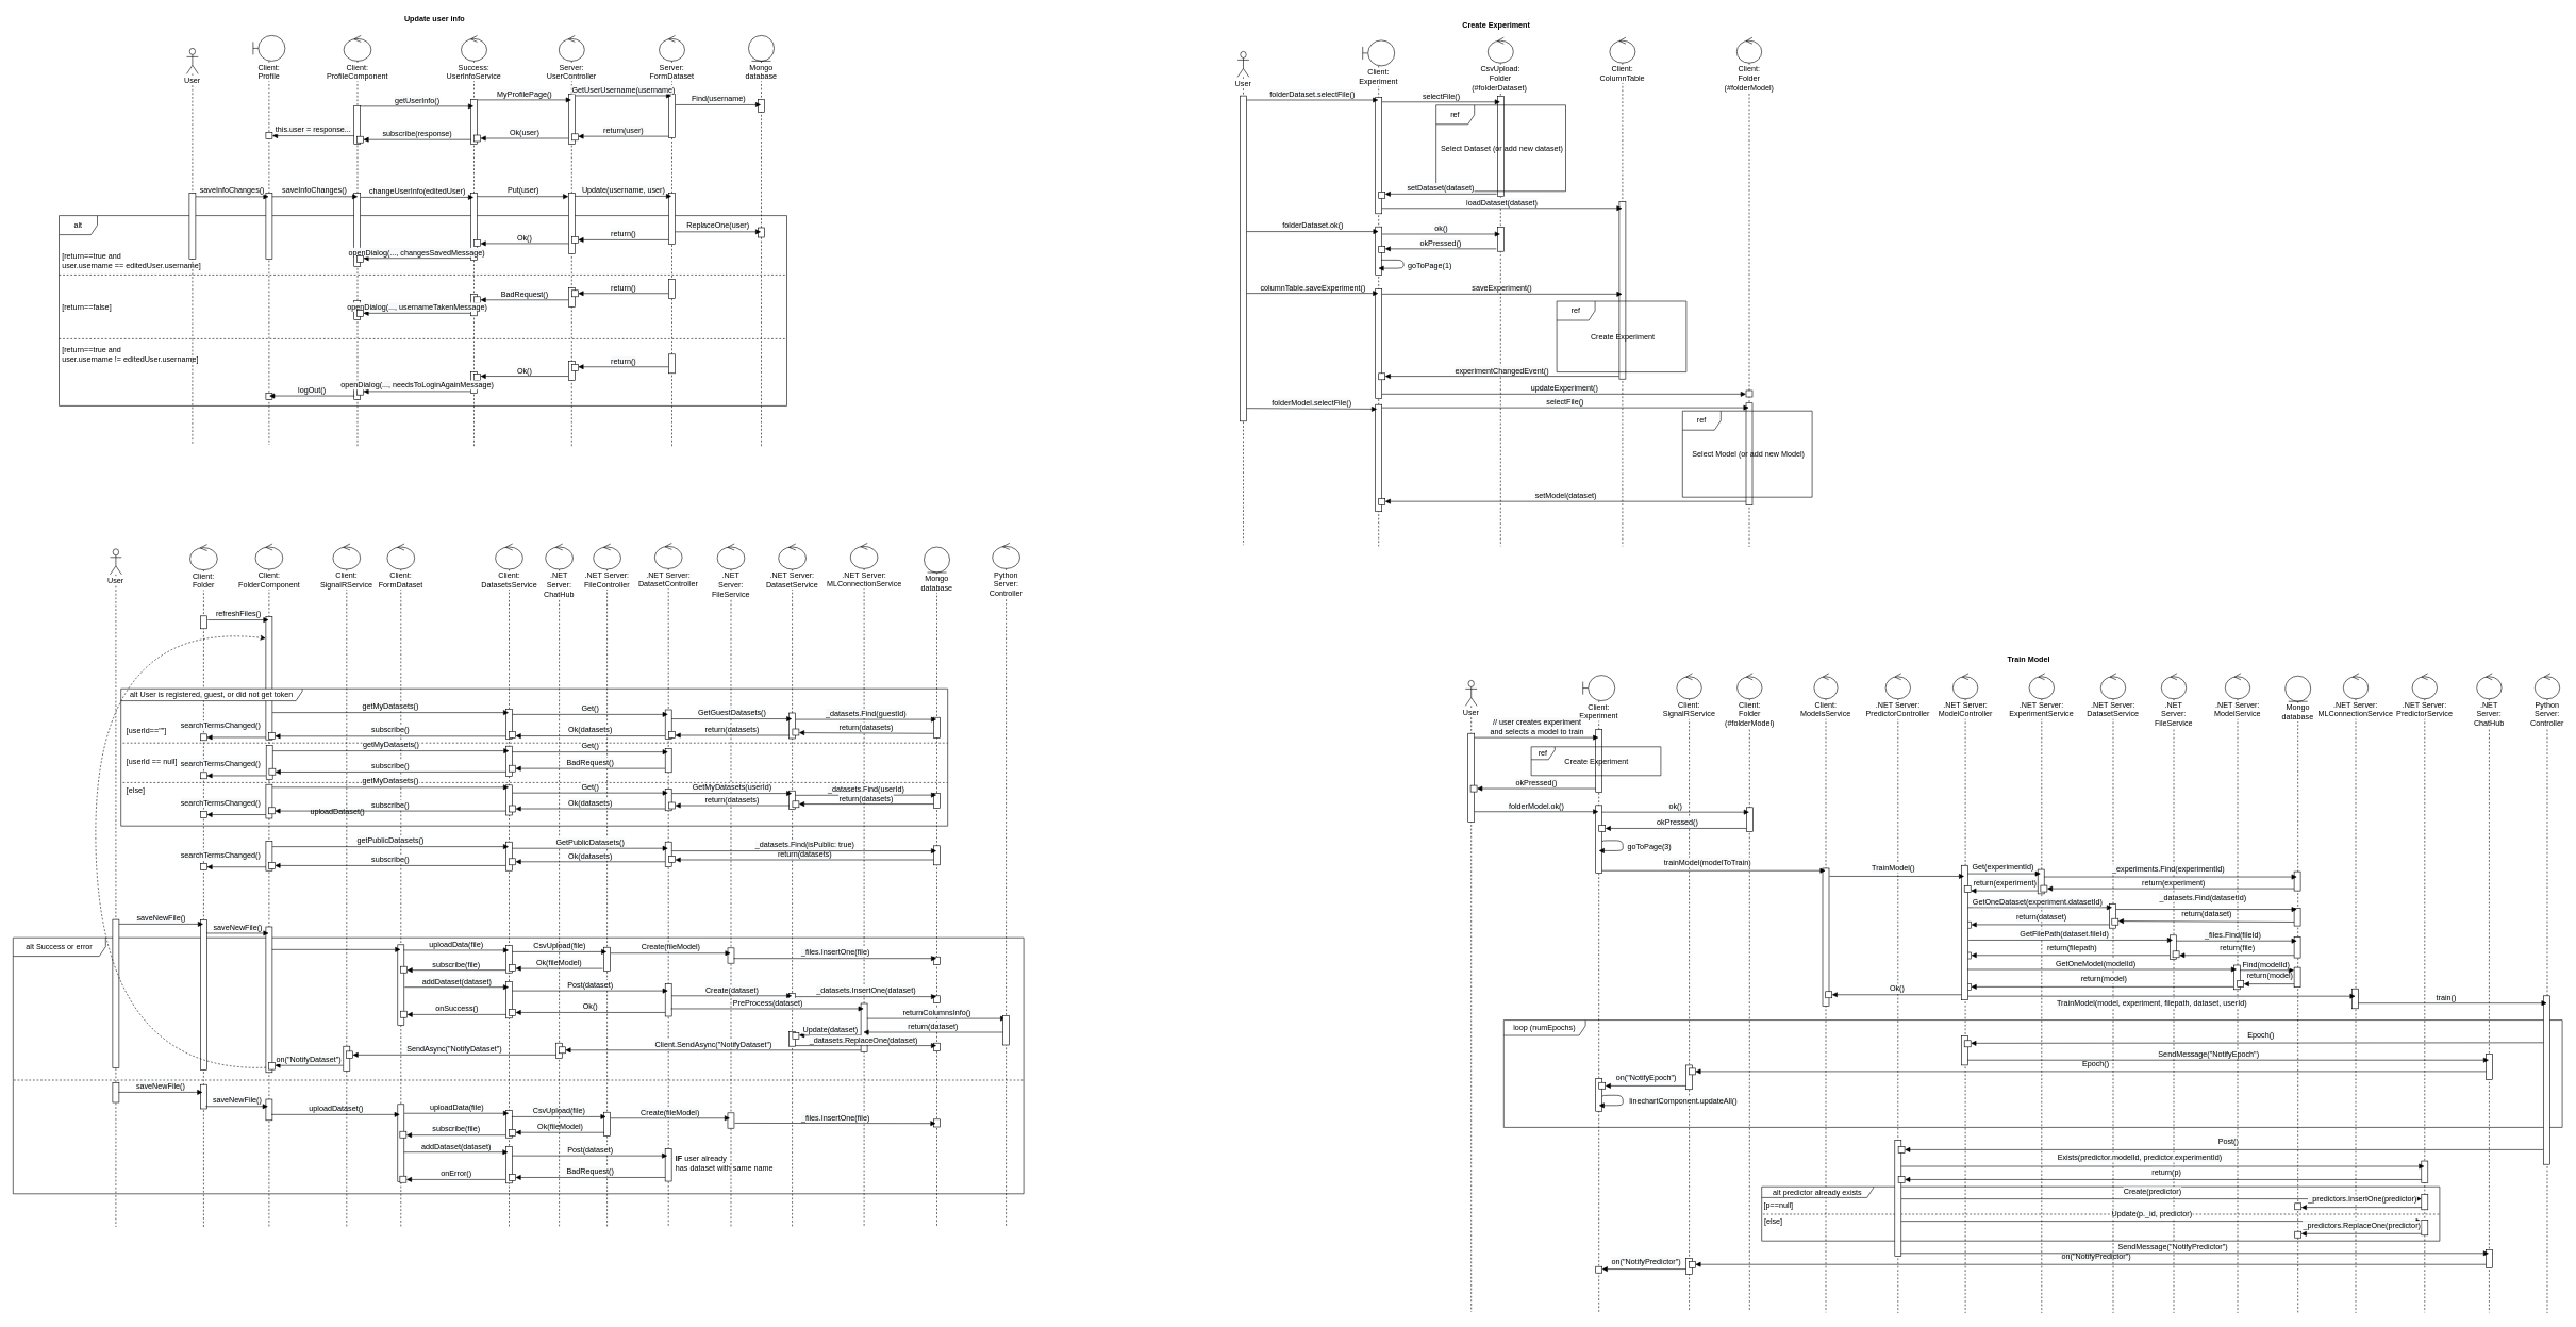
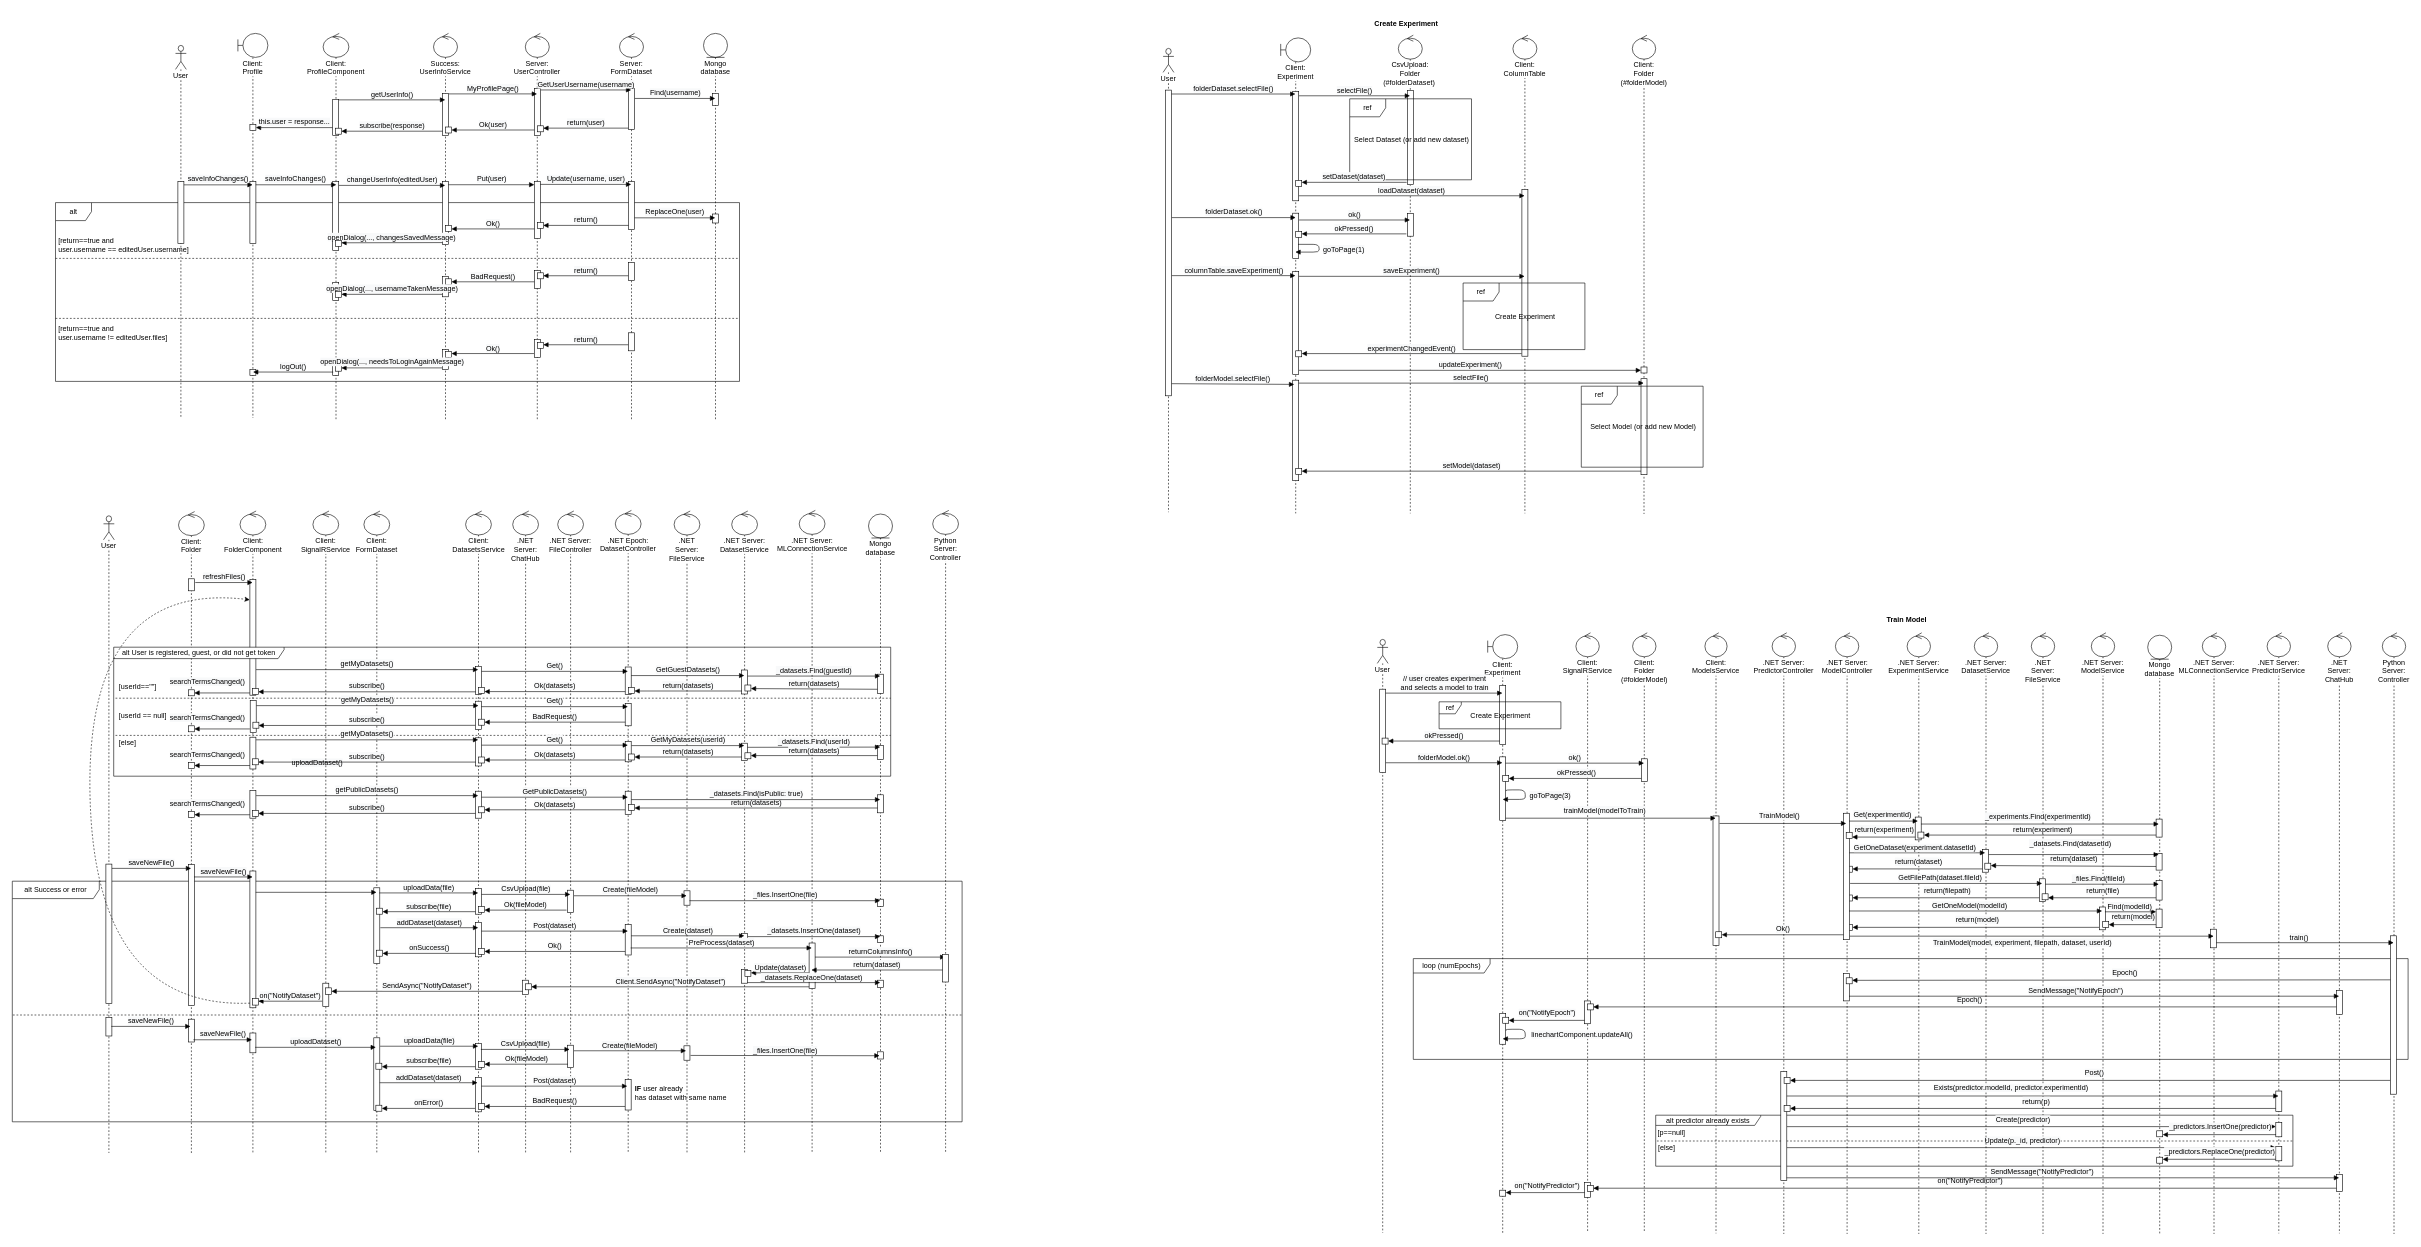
- <mxCell id="111" value="Update user info" style="text;html=1;align=center;verticalAlign=middle;resizable=0;points=[];autosize=1;strokeColor=none;fillColor=none;fontStyle=1" parent="1" vertex="1"><mxGeometry x="627" y="20" width="105" height="18" as="geometry" /></mxCell>
- <mxCell id="81" value="[return==false]" style="text;html=1;align=left;verticalAlign=middle;resizable=0;points=[];autosize=1;" parent="1" vertex="1"><mxGeometry x="95" y="472" width="87" height="18" as="geometry" /></mxCell>
- <mxCell id="94" value="[return==true and&lt;br&gt;user.username != editedUser.username]" style="text;html=1;align=left;verticalAlign=middle;resizable=0;points=[];autosize=1;" parent="1" vertex="1"><mxGeometry x="95" y="538" width="224" height="32" as="geometry" /></mxCell>
+ <mxCell id="94" value="[return==true and&lt;br&gt;user.username != editedUser.files]" style="text;html=1;align=left;verticalAlign=middle;resizable=0;points=[];autosize=1;" parent="1" vertex="1"><mxGeometry x="95" y="538" width="224" height="32" as="geometry" /></mxCell>
- <mxCell id="125" value=".NET Server:&lt;br&gt;DatasetController" style="shape=umlLifeline;participant=umlControl;perimeter=lifelinePerimeter;whiteSpace=wrap;html=1;container=0;collapsible=0;recursiveResize=0;verticalAlign=top;spacingTop=36;labelBackgroundColor=#ffffff;outlineConnect=0;" parent="1" vertex="1"><mxGeometry x="1025" y="850" width="43" height="1072" as="geometry" /></mxCell>
+ <mxCell id="125" value=".NET Epoch:&lt;br&gt;DatasetController" style="shape=umlLifeline;participant=umlControl;perimeter=lifelinePerimeter;whiteSpace=wrap;html=1;container=0;collapsible=0;recursiveResize=0;verticalAlign=top;spacingTop=36;labelBackgroundColor=#ffffff;outlineConnect=0;" parent="1" vertex="1"><mxGeometry x="1025" y="850" width="43" height="1072" as="geometry" /></mxCell>
